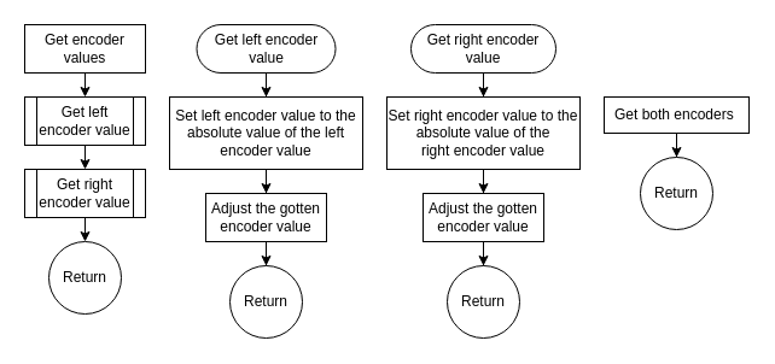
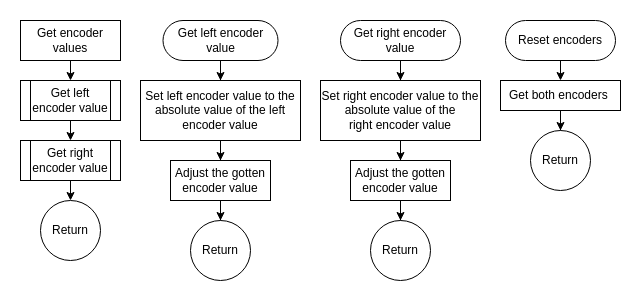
+ <mxCell id="23" value="Reset encoders" style="rounded=1;whiteSpace=wrap;html=1;arcSize=50;" parent="1" vertex="1"><mxGeometry x="505" y="20" width="110" height="40" as="geometry" /></mxCell>
+ <mxCell id="22" style="edgeStyle=orthogonalEdgeStyle;rounded=0;orthogonalLoop=1;jettySize=auto;html=1;exitX=0.5;exitY=1;exitDx=0;exitDy=0;entryX=0.5;entryY=0;entryDx=0;entryDy=0;" parent="1" source="23" target="25" edge="1"><mxGeometry relative="1" as="geometry" /></mxCell>
